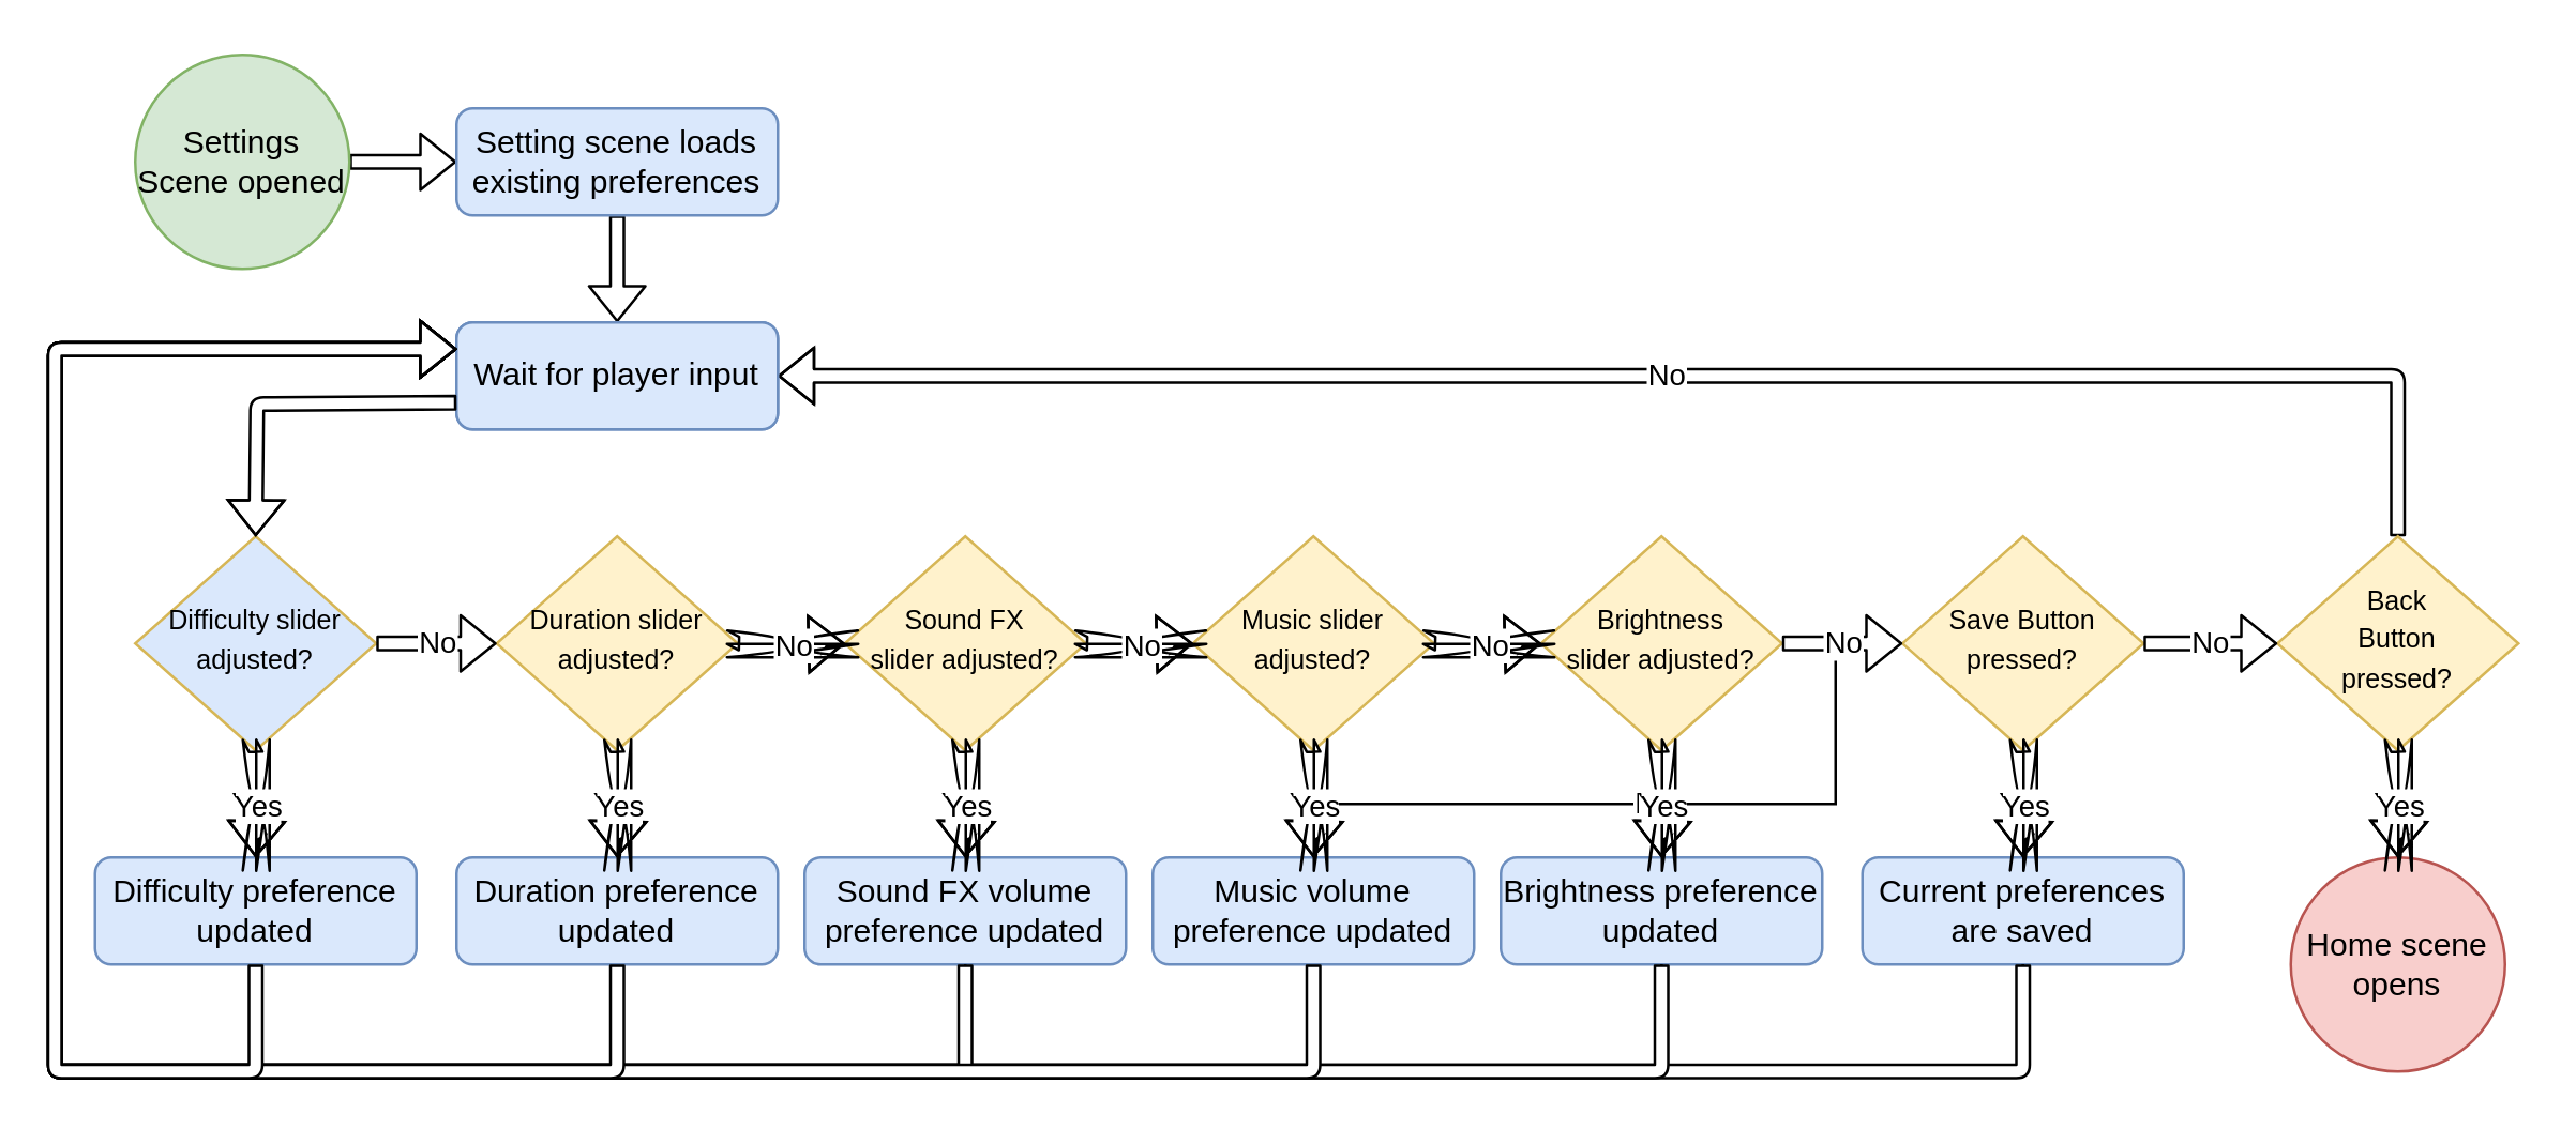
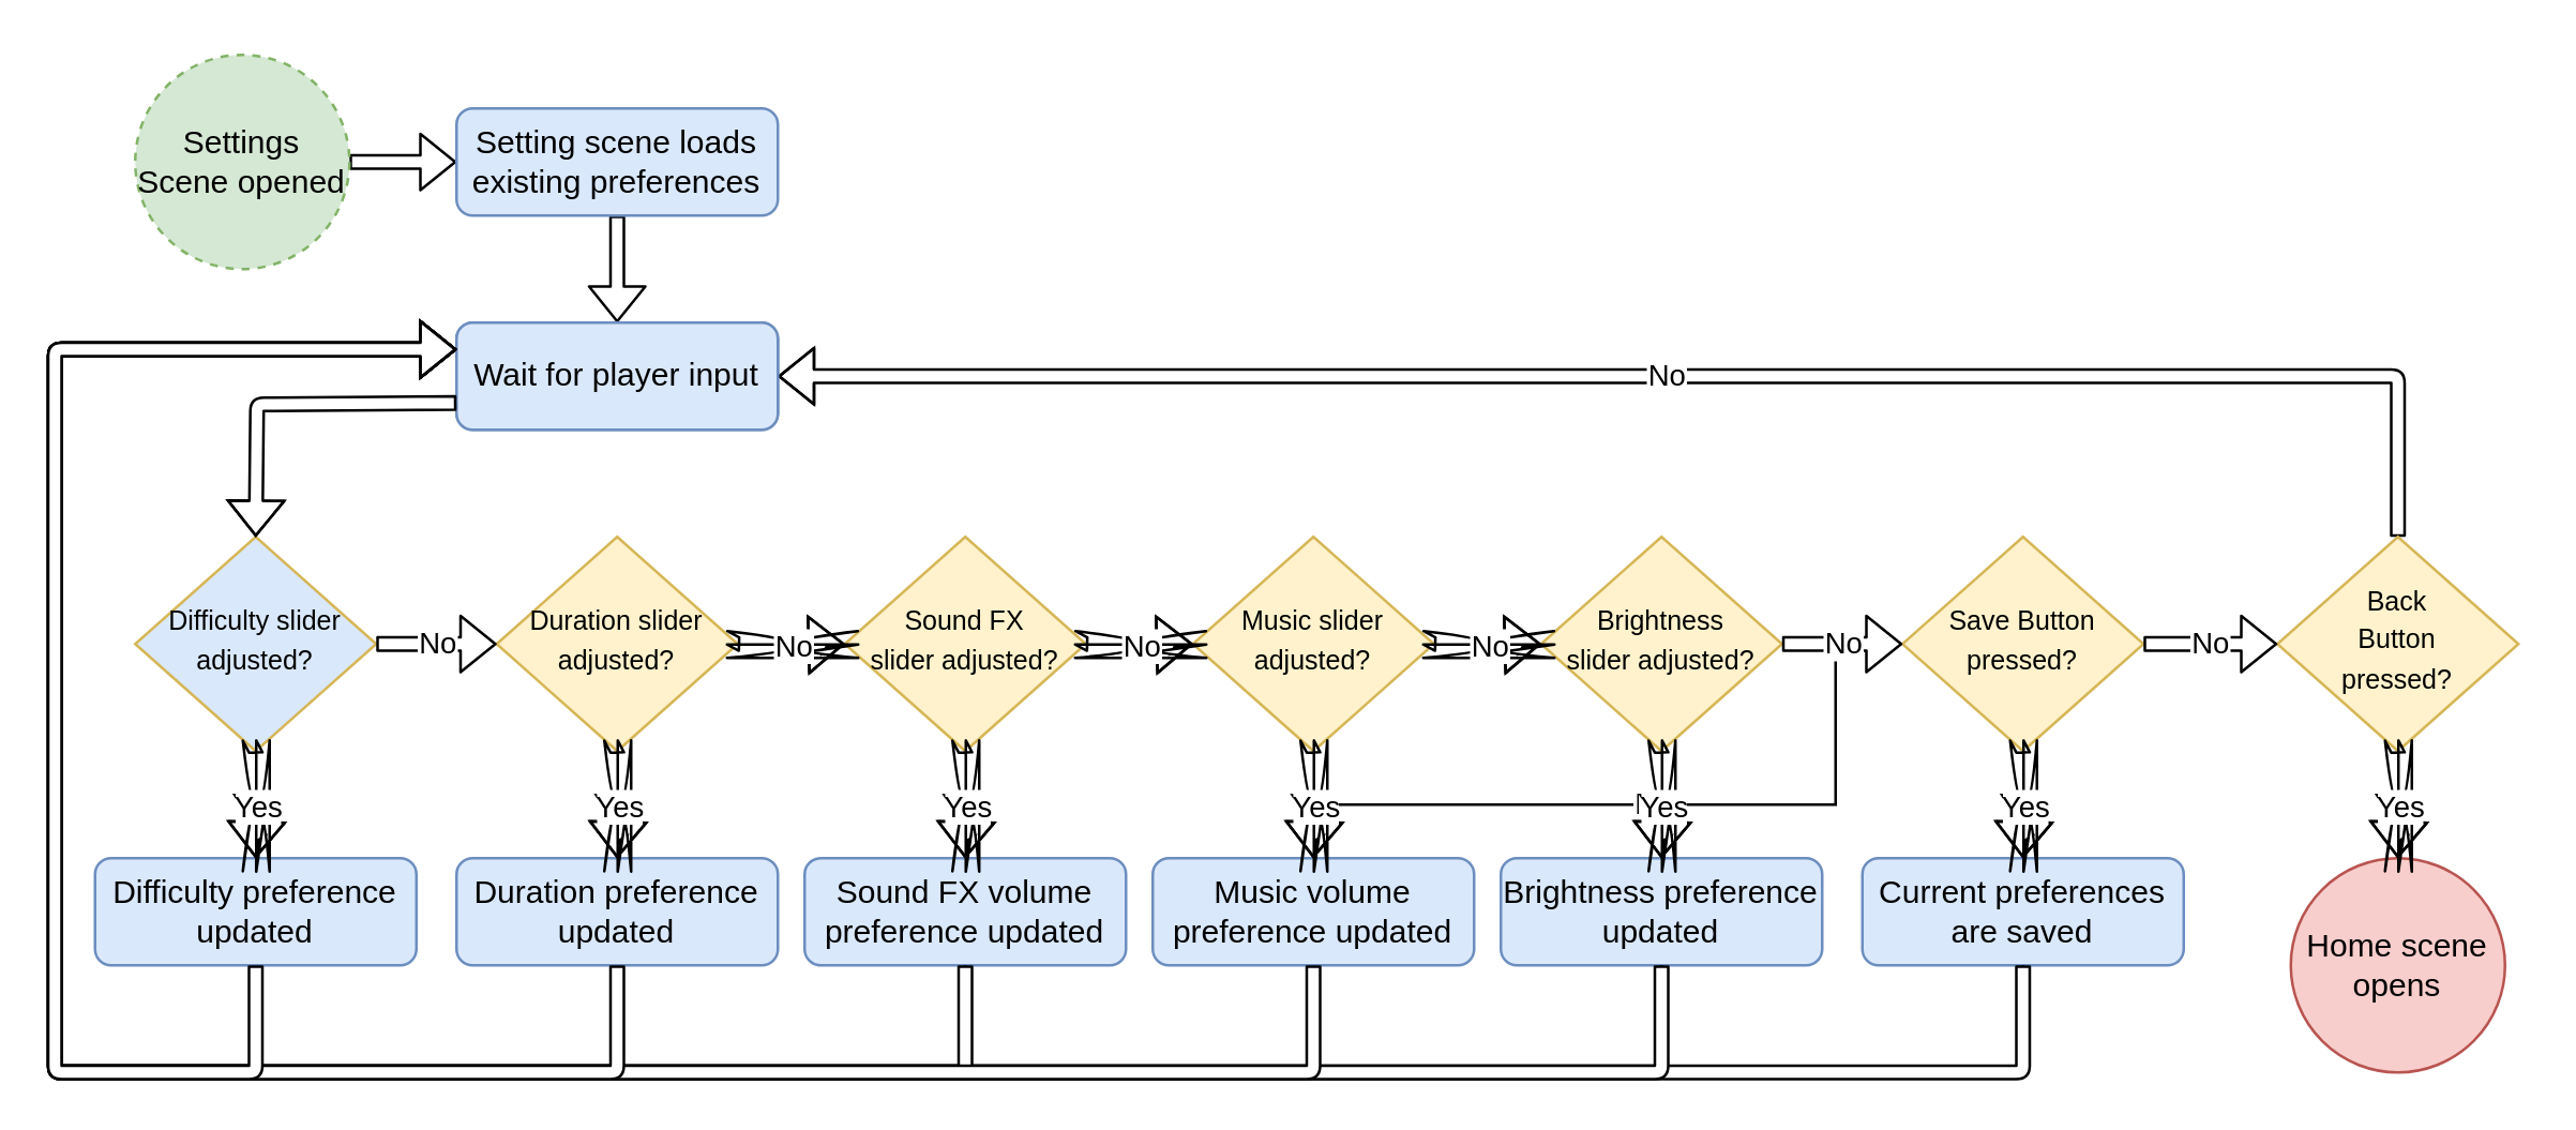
- <mxCell id="6" value="Settings Scene opened" style="ellipse;whiteSpace=wrap;html=1;aspect=fixed;fillColor=#d5e8d4;strokeColor=#82b366;" parent="1" vertex="1"><mxGeometry x="50" y="20" width="80" height="80" as="geometry" /></mxCell>
+ <mxCell id="6" value="Settings Scene opened" style="ellipse;whiteSpace=wrap;html=1;aspect=fixed;fillColor=#d5e8d4;strokeColor=#82b366;dashed=1;" parent="1" vertex="1"><mxGeometry x="50" y="20" width="80" height="80" as="geometry" /></mxCell>
